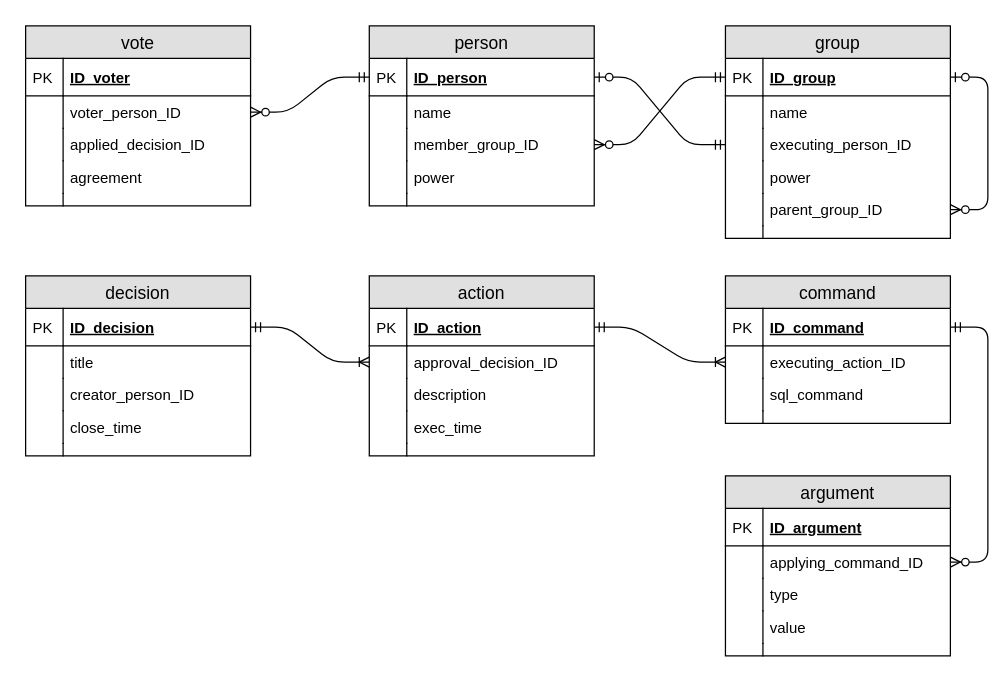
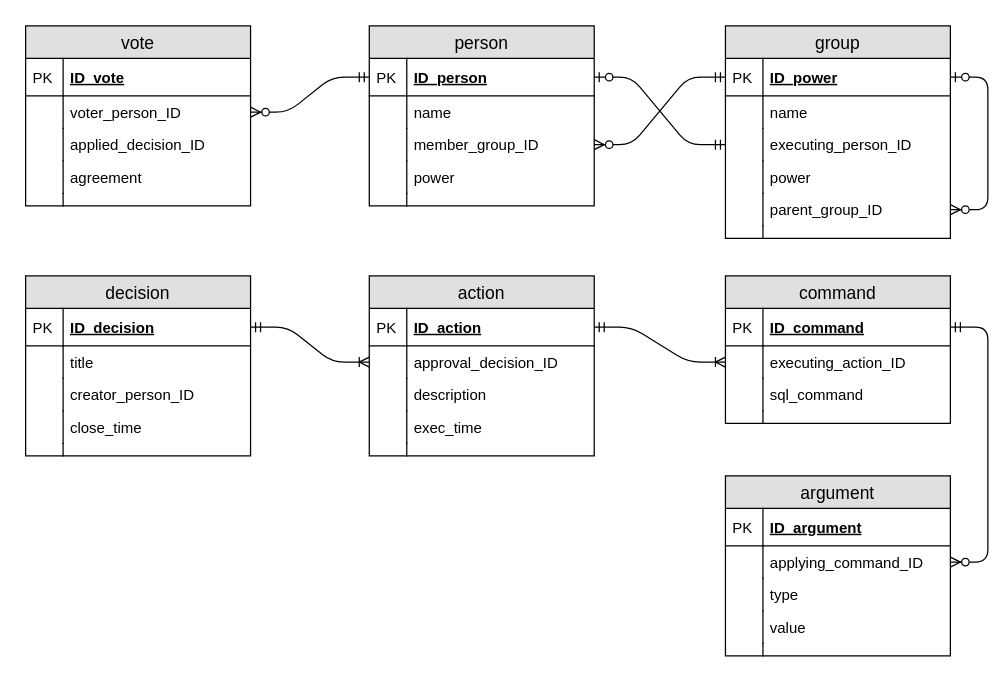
- <mxCell id="28" value="ID_voter" style="shape=partialRectangle;top=0;left=0;right=0;bottom=1;align=left;verticalAlign=middle;fillColor=none;spacingLeft=34;spacingRight=4;overflow=hidden;rotatable=0;points=[[0,0.5],[1,0.5]];portConstraint=eastwest;dropTarget=0;fontStyle=5;fontSize=12;" vertex="1" parent="27"><mxGeometry y="26" width="180" height="30" as="geometry" /></mxCell>
+ <mxCell id="28" value="ID_vote" style="shape=partialRectangle;top=0;left=0;right=0;bottom=1;align=left;verticalAlign=middle;fillColor=none;spacingLeft=34;spacingRight=4;overflow=hidden;rotatable=0;points=[[0,0.5],[1,0.5]];portConstraint=eastwest;dropTarget=0;fontStyle=5;fontSize=12;" vertex="1" parent="27"><mxGeometry y="26" width="180" height="30" as="geometry" /></mxCell>
- <mxCell id="3" value="ID_group" style="shape=partialRectangle;top=0;left=0;right=0;bottom=1;align=left;verticalAlign=middle;fillColor=none;spacingLeft=34;spacingRight=4;overflow=hidden;rotatable=0;points=[[0,0.5],[1,0.5]];portConstraint=eastwest;dropTarget=0;fontStyle=5;fontSize=12;" vertex="1" parent="2"><mxGeometry y="26" width="180" height="30" as="geometry" /></mxCell>
+ <mxCell id="3" value="ID_power" style="shape=partialRectangle;top=0;left=0;right=0;bottom=1;align=left;verticalAlign=middle;fillColor=none;spacingLeft=34;spacingRight=4;overflow=hidden;rotatable=0;points=[[0,0.5],[1,0.5]];portConstraint=eastwest;dropTarget=0;fontStyle=5;fontSize=12;" vertex="1" parent="2"><mxGeometry y="26" width="180" height="30" as="geometry" /></mxCell>
